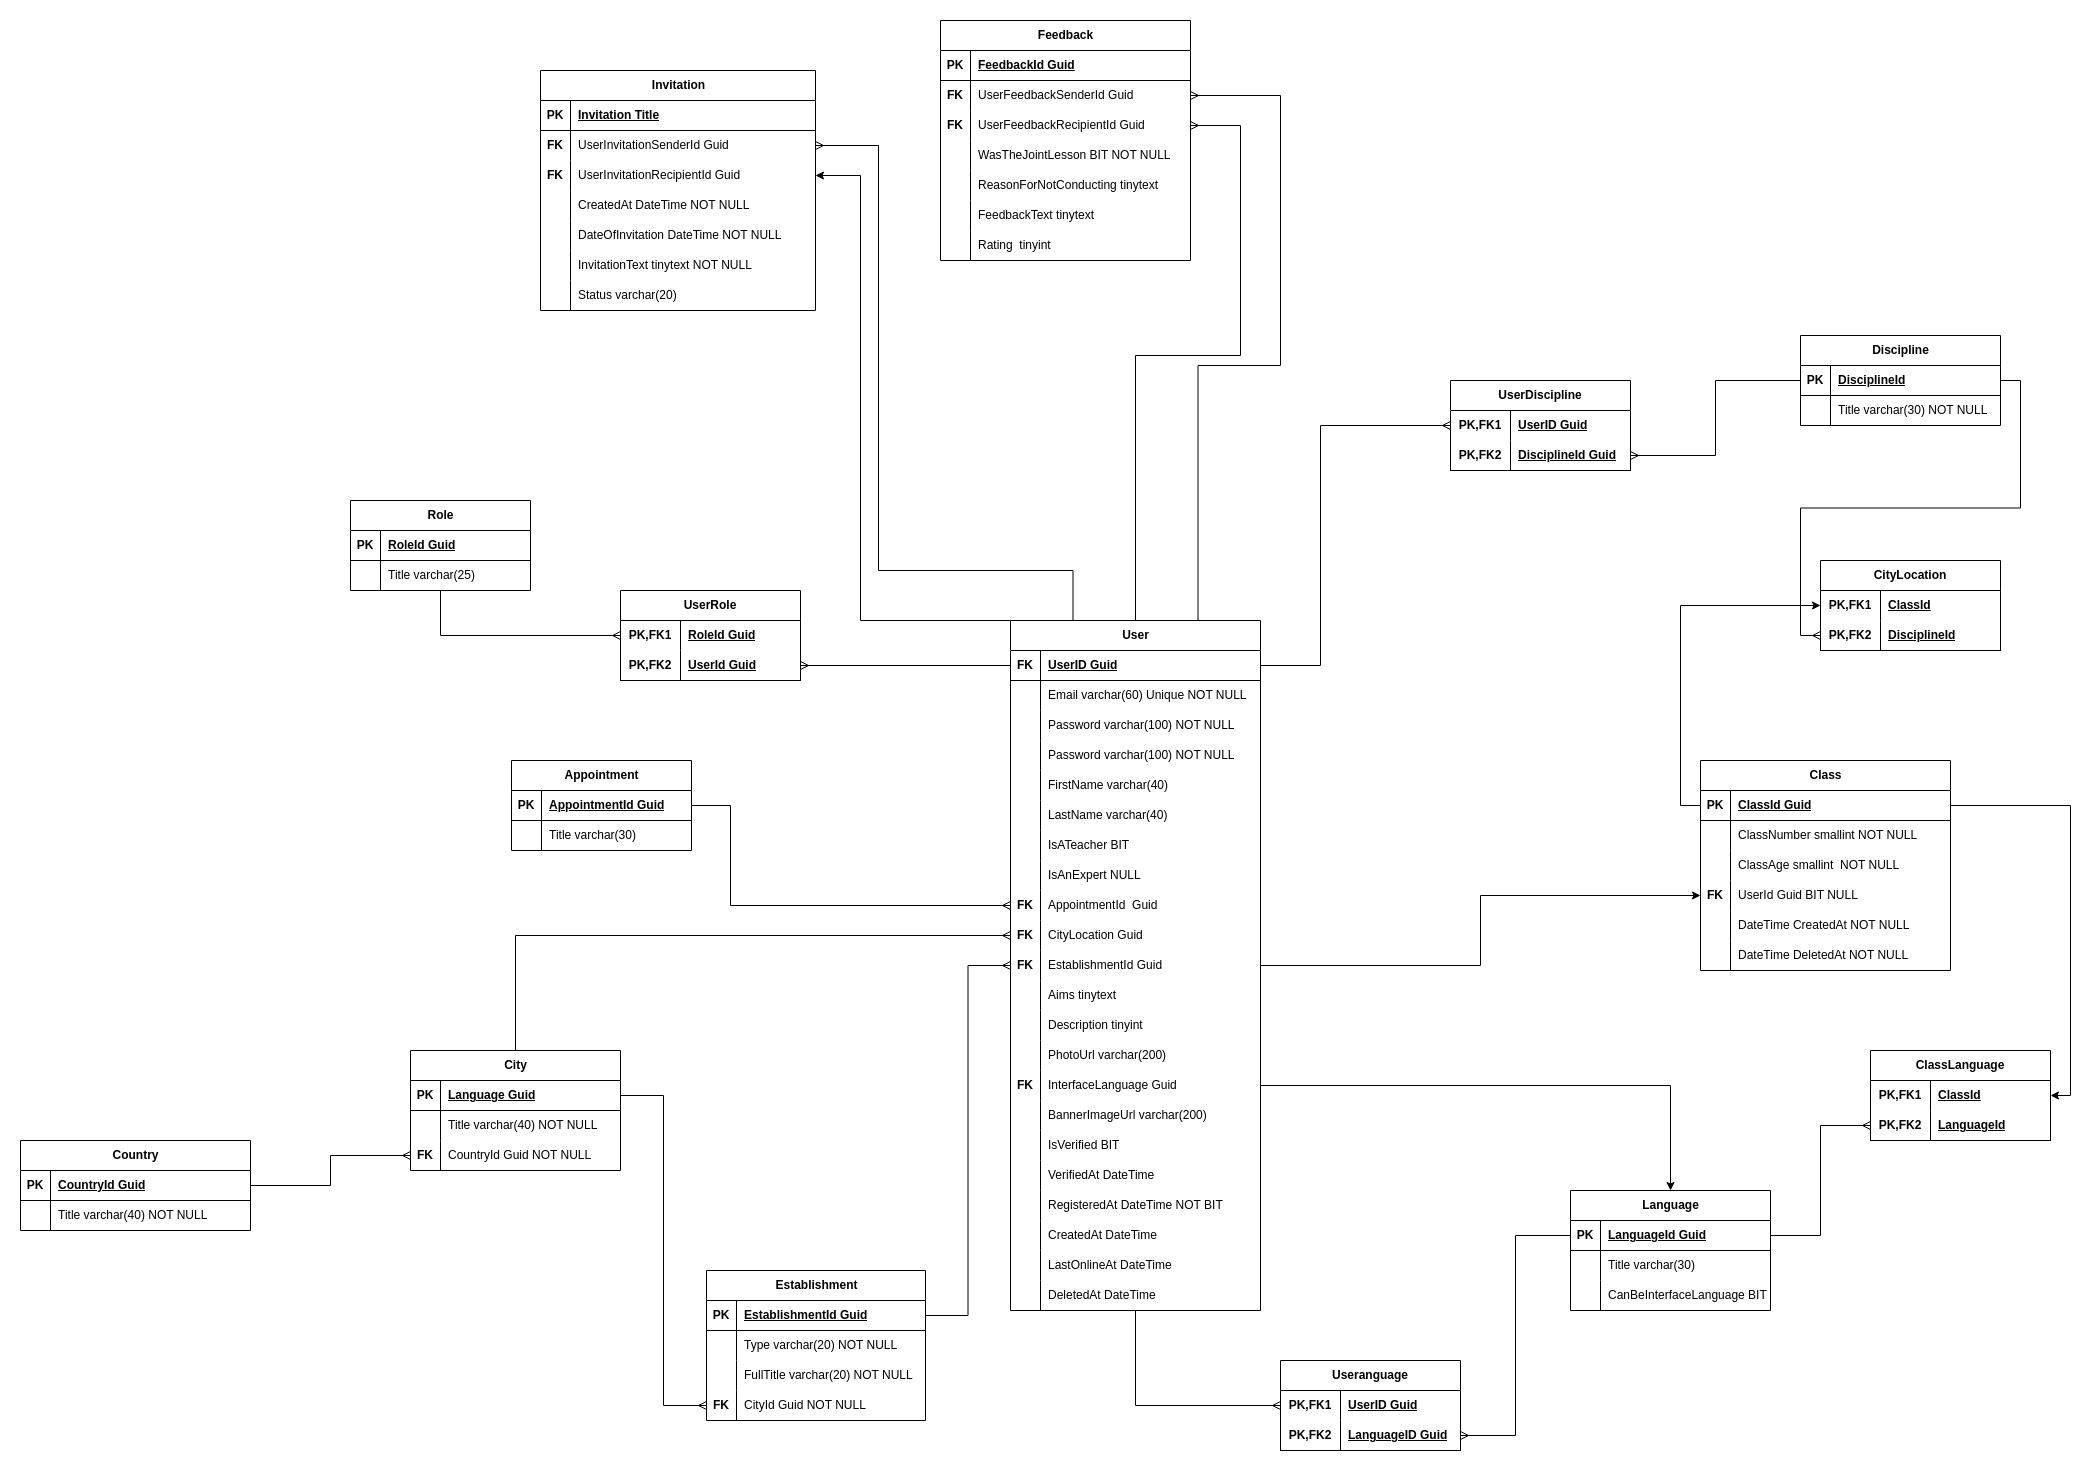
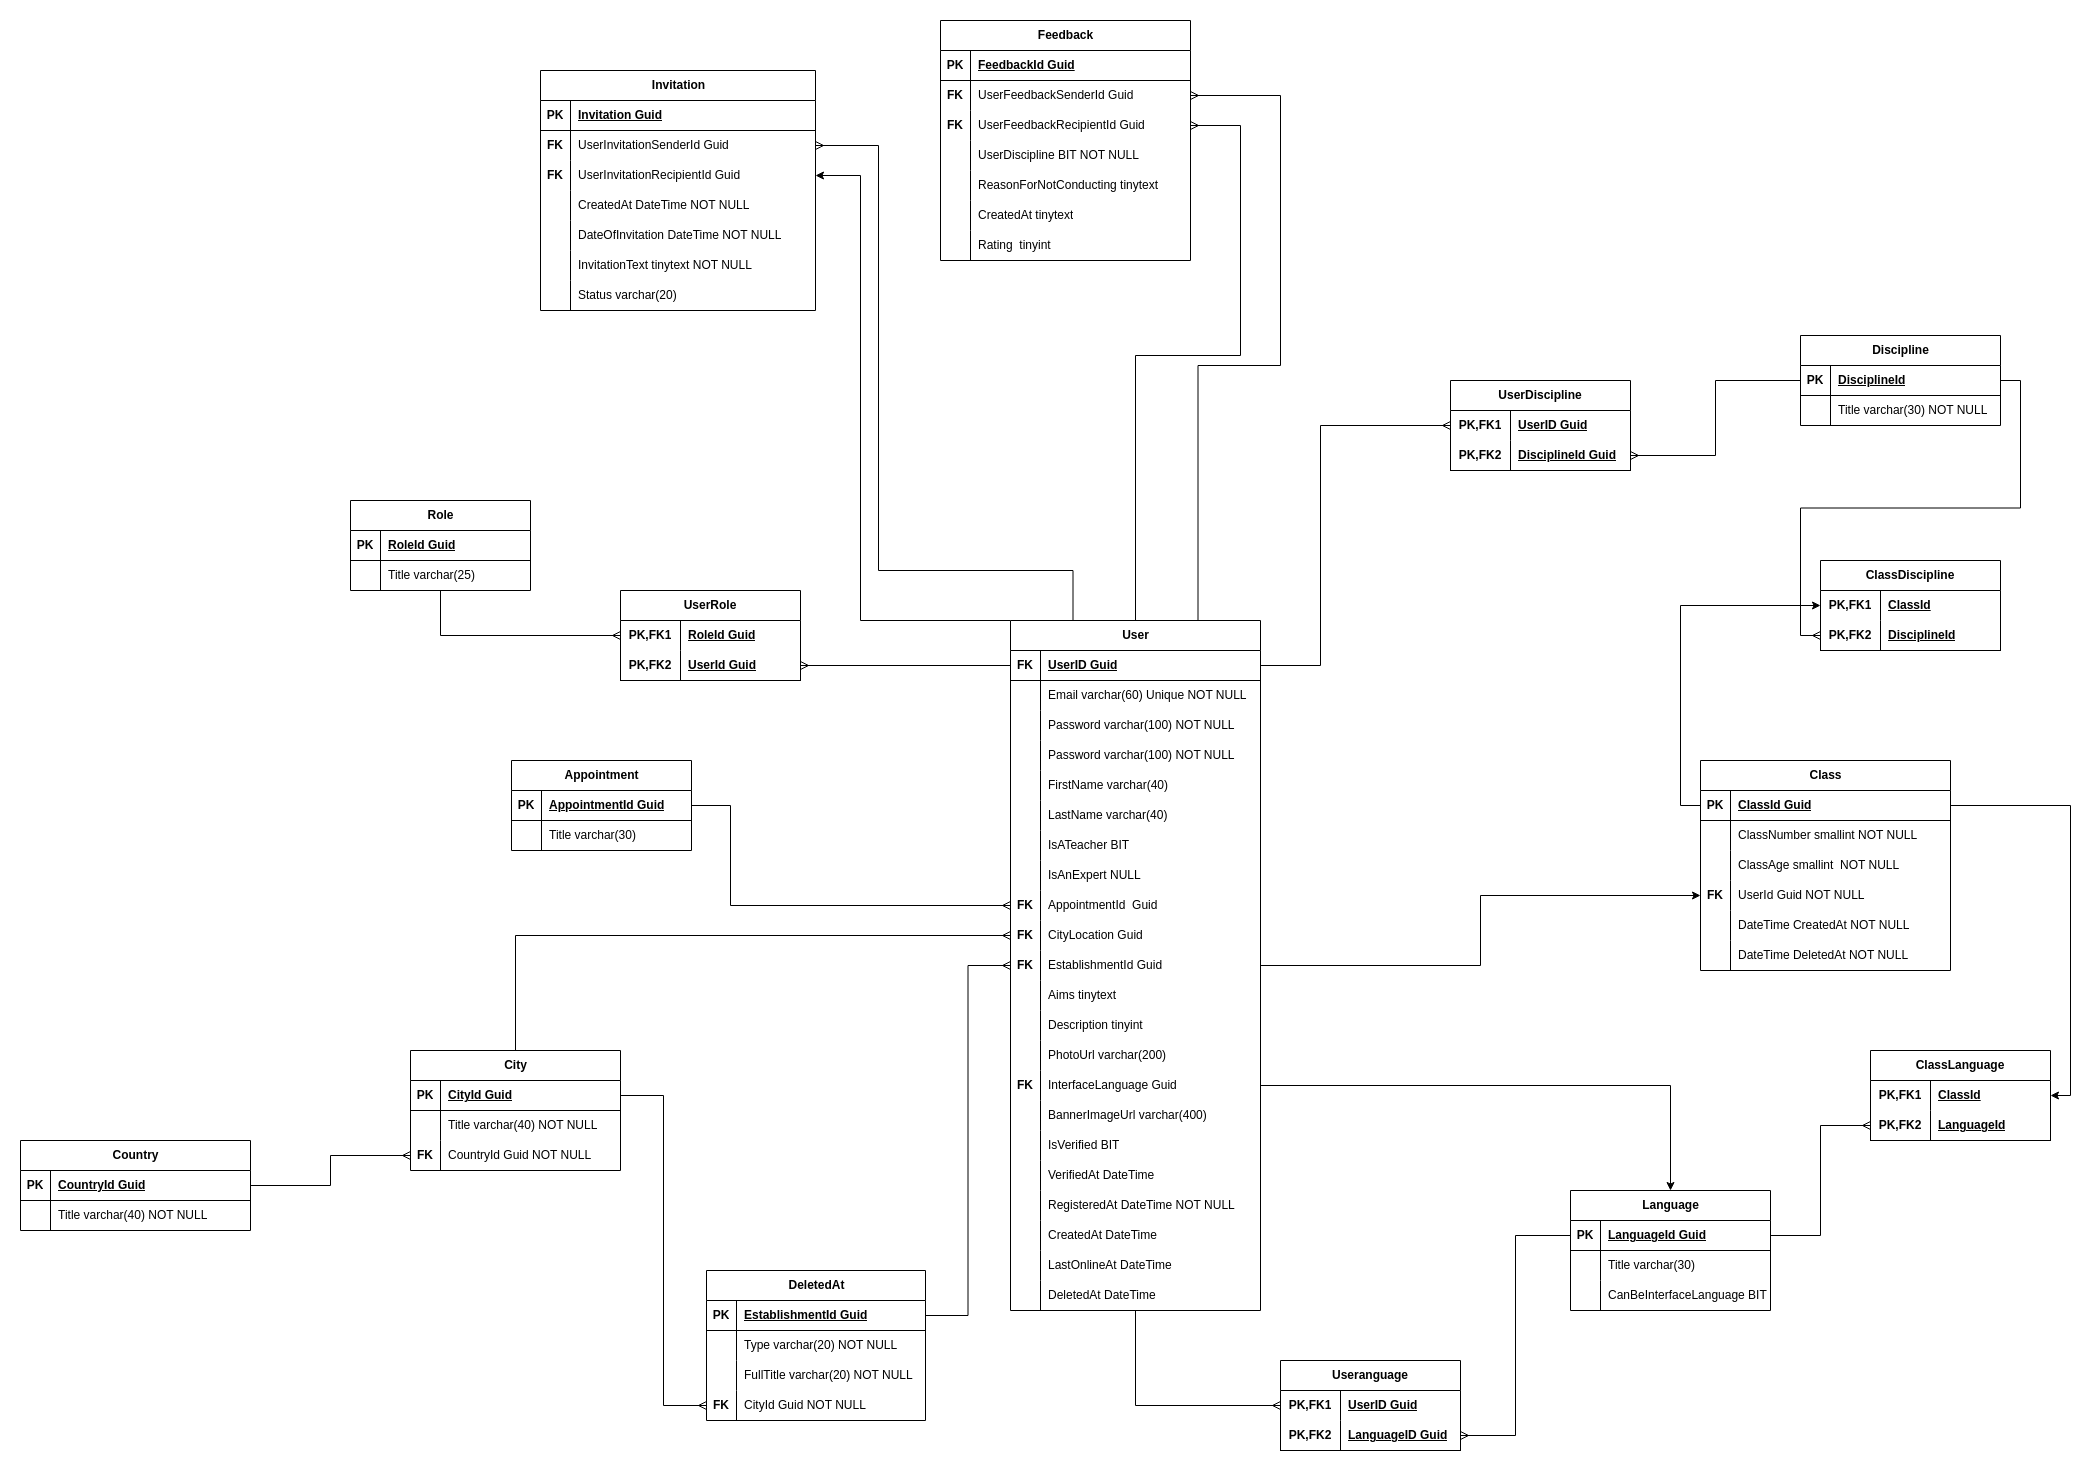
- <mxCell id="208" value="Invitation Title" style="shape=partialRectangle;connectable=0;fillColor=none;top=0;left=0;bottom=0;right=0;align=left;spacingLeft=6;fontStyle=5;overflow=hidden;whiteSpace=wrap;html=1;" parent="206" vertex="1"><mxGeometry x="30" width="245" height="30" as="geometry"><mxRectangle width="245" height="30" as="alternateBounds" /></mxGeometry></mxCell>
+ <mxCell id="208" value="Invitation Guid" style="shape=partialRectangle;connectable=0;fillColor=none;top=0;left=0;bottom=0;right=0;align=left;spacingLeft=6;fontStyle=5;overflow=hidden;whiteSpace=wrap;html=1;" parent="206" vertex="1"><mxGeometry x="30" width="245" height="30" as="geometry"><mxRectangle width="245" height="30" as="alternateBounds" /></mxGeometry></mxCell>
- <mxCell id="195" value="WasTheJointLesson BIT NOT NULL" style="shape=partialRectangle;connectable=0;fillColor=none;top=0;left=0;bottom=0;right=0;align=left;spacingLeft=6;overflow=hidden;whiteSpace=wrap;html=1;" parent="193" vertex="1"><mxGeometry x="30" width="220" height="30" as="geometry"><mxRectangle width="220" height="30" as="alternateBounds" /></mxGeometry></mxCell>
+ <mxCell id="195" value="UserDiscipline BIT NOT NULL" style="shape=partialRectangle;connectable=0;fillColor=none;top=0;left=0;bottom=0;right=0;align=left;spacingLeft=6;overflow=hidden;whiteSpace=wrap;html=1;" parent="193" vertex="1"><mxGeometry x="30" width="220" height="30" as="geometry"><mxRectangle width="220" height="30" as="alternateBounds" /></mxGeometry></mxCell>
- <mxCell id="201" value="FeedbackText tinytext" style="shape=partialRectangle;connectable=0;fillColor=none;top=0;left=0;bottom=0;right=0;align=left;spacingLeft=6;overflow=hidden;whiteSpace=wrap;html=1;" parent="199" vertex="1"><mxGeometry x="30" width="220" height="30" as="geometry"><mxRectangle width="220" height="30" as="alternateBounds" /></mxGeometry></mxCell>
+ <mxCell id="201" value="CreatedAt tinytext" style="shape=partialRectangle;connectable=0;fillColor=none;top=0;left=0;bottom=0;right=0;align=left;spacingLeft=6;overflow=hidden;whiteSpace=wrap;html=1;" parent="199" vertex="1"><mxGeometry x="30" width="220" height="30" as="geometry"><mxRectangle width="220" height="30" as="alternateBounds" /></mxGeometry></mxCell>
- <mxCell id="140" value="CityLocation" style="shape=table;startSize=30;container=1;collapsible=1;childLayout=tableLayout;fixedRows=1;rowLines=0;fontStyle=1;align=center;resizeLast=1;html=1;whiteSpace=wrap;strokeWidth=1;" parent="1" vertex="1"><mxGeometry x="1820" y="560" width="180" height="90" as="geometry" /></mxCell>
+ <mxCell id="140" value="ClassDiscipline" style="shape=table;startSize=30;container=1;collapsible=1;childLayout=tableLayout;fixedRows=1;rowLines=0;fontStyle=1;align=center;resizeLast=1;html=1;whiteSpace=wrap;strokeWidth=1;" parent="1" vertex="1"><mxGeometry x="1820" y="560" width="180" height="90" as="geometry" /></mxCell>
- <mxCell id="86" value="UserId Guid BIT NULL" style="shape=partialRectangle;connectable=0;fillColor=none;top=0;left=0;bottom=0;right=0;align=left;spacingLeft=6;overflow=hidden;whiteSpace=wrap;html=1;strokeWidth=1;" parent="84" vertex="1"><mxGeometry x="30" width="220" height="30" as="geometry"><mxRectangle width="220" height="30" as="alternateBounds" /></mxGeometry></mxCell>
+ <mxCell id="86" value="UserId Guid NOT NULL" style="shape=partialRectangle;connectable=0;fillColor=none;top=0;left=0;bottom=0;right=0;align=left;spacingLeft=6;overflow=hidden;whiteSpace=wrap;html=1;strokeWidth=1;" parent="84" vertex="1"><mxGeometry x="30" width="220" height="30" as="geometry"><mxRectangle width="220" height="30" as="alternateBounds" /></mxGeometry></mxCell>
- <mxCell id="109" value="Language Guid" style="shape=partialRectangle;connectable=0;fillColor=none;top=0;left=0;bottom=0;right=0;align=left;spacingLeft=6;fontStyle=5;overflow=hidden;whiteSpace=wrap;html=1;strokeWidth=1;" parent="107" vertex="1"><mxGeometry x="30" width="180" height="30" as="geometry"><mxRectangle width="180" height="30" as="alternateBounds" /></mxGeometry></mxCell>
+ <mxCell id="109" value="CityId Guid" style="shape=partialRectangle;connectable=0;fillColor=none;top=0;left=0;bottom=0;right=0;align=left;spacingLeft=6;fontStyle=5;overflow=hidden;whiteSpace=wrap;html=1;strokeWidth=1;" parent="107" vertex="1"><mxGeometry x="30" width="180" height="30" as="geometry"><mxRectangle width="180" height="30" as="alternateBounds" /></mxGeometry></mxCell>
- <mxCell id="55" value="BannerImageUrl varchar(200)" style="shape=partialRectangle;connectable=0;fillColor=none;top=0;left=0;bottom=0;right=0;align=left;spacingLeft=6;overflow=hidden;whiteSpace=wrap;html=1;strokeWidth=1;" parent="53" vertex="1"><mxGeometry x="30" width="220" height="30" as="geometry"><mxRectangle width="220" height="30" as="alternateBounds" /></mxGeometry></mxCell>
+ <mxCell id="55" value="BannerImageUrl varchar(400)" style="shape=partialRectangle;connectable=0;fillColor=none;top=0;left=0;bottom=0;right=0;align=left;spacingLeft=6;overflow=hidden;whiteSpace=wrap;html=1;strokeWidth=1;" parent="53" vertex="1"><mxGeometry x="30" width="220" height="30" as="geometry"><mxRectangle width="220" height="30" as="alternateBounds" /></mxGeometry></mxCell>
- <mxCell id="64" value="RegisteredAt DateTime NOT BIT" style="shape=partialRectangle;connectable=0;fillColor=none;top=0;left=0;bottom=0;right=0;align=left;spacingLeft=6;overflow=hidden;whiteSpace=wrap;html=1;strokeWidth=1;" vertex="1" parent="62"><mxGeometry x="30" width="220" height="30" as="geometry"><mxRectangle width="220" height="30" as="alternateBounds" /></mxGeometry></mxCell>
+ <mxCell id="64" value="RegisteredAt DateTime NOT NULL" style="shape=partialRectangle;connectable=0;fillColor=none;top=0;left=0;bottom=0;right=0;align=left;spacingLeft=6;overflow=hidden;whiteSpace=wrap;html=1;strokeWidth=1;" vertex="1" parent="62"><mxGeometry x="30" width="220" height="30" as="geometry"><mxRectangle width="220" height="30" as="alternateBounds" /></mxGeometry></mxCell>
- <mxCell id="93" value="Establishment" style="shape=table;startSize=30;container=1;collapsible=1;childLayout=tableLayout;fixedRows=1;rowLines=0;fontStyle=1;align=center;resizeLast=1;html=1;strokeWidth=1;" parent="1" vertex="1"><mxGeometry x="706" y="1270" width="219" height="150" as="geometry" /></mxCell>
+ <mxCell id="93" value="DeletedAt" style="shape=table;startSize=30;container=1;collapsible=1;childLayout=tableLayout;fixedRows=1;rowLines=0;fontStyle=1;align=center;resizeLast=1;html=1;strokeWidth=1;" parent="1" vertex="1"><mxGeometry x="706" y="1270" width="219" height="150" as="geometry" /></mxCell>
